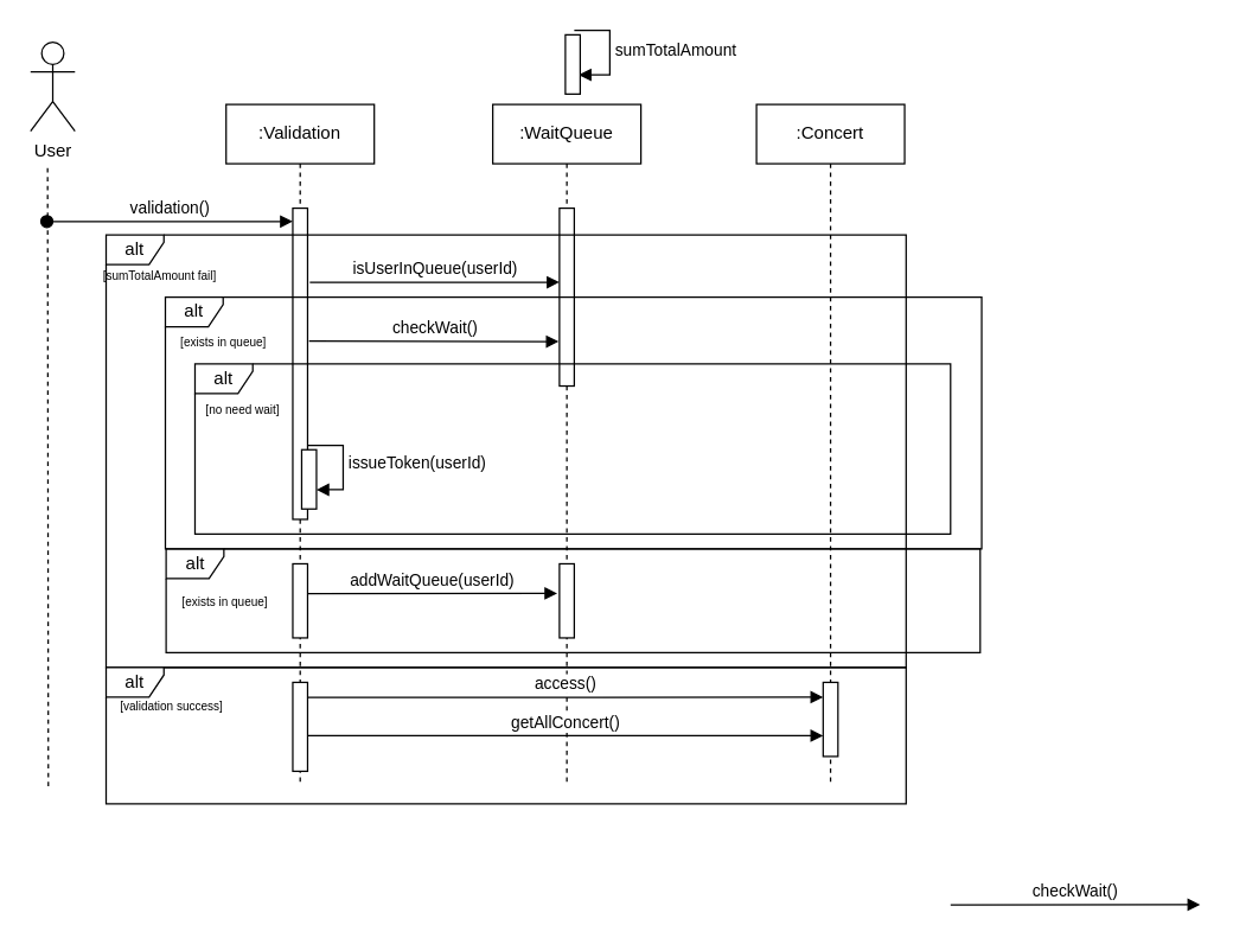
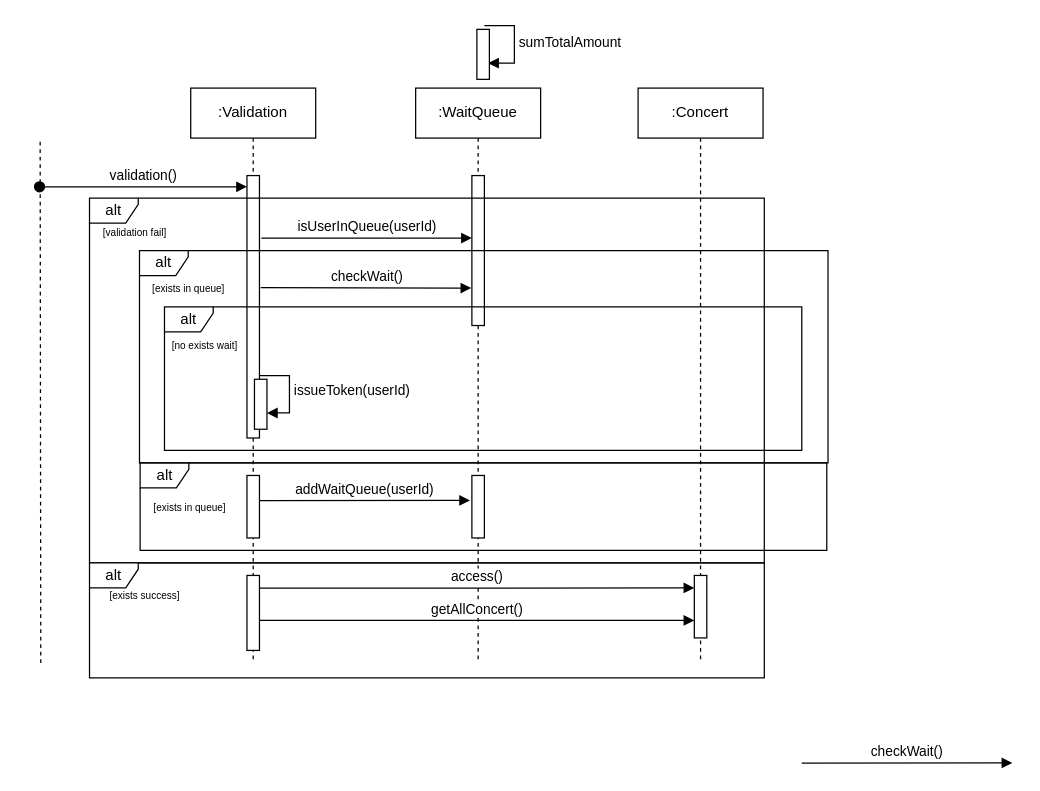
- <mxCell id="8" value="User" style="shape=umlActor;verticalLabelPosition=bottom;verticalAlign=top;html=1;outlineConnect=0;" parent="1" vertex="1"><mxGeometry x="20" y="28" width="30" height="60" as="geometry" /></mxCell>
- <mxCell id="14" value="&lt;font style=&quot;font-size: 8px;&quot;&gt;[sumTotalAmount fail]&lt;/font&gt;" style="text;html=1;align=center;verticalAlign=middle;whiteSpace=wrap;rounded=0;" vertex="1" parent="1"><mxGeometry x="63" y="170" width="89" height="30" as="geometry" /></mxCell>
+ <mxCell id="14" value="&lt;font style=&quot;font-size: 8px;&quot;&gt;[validation fail]&lt;/font&gt;" style="text;html=1;align=center;verticalAlign=middle;whiteSpace=wrap;rounded=0;" vertex="1" parent="1"><mxGeometry x="63" y="170" width="89" height="30" as="geometry" /></mxCell>
- <mxCell id="25" value="&lt;font style=&quot;font-size: 8px;&quot;&gt;[no need wait]&lt;/font&gt;" style="text;html=1;align=center;verticalAlign=middle;whiteSpace=wrap;rounded=0;" vertex="1" parent="1"><mxGeometry x="124" y="260" width="79" height="30" as="geometry" /></mxCell>
+ <mxCell id="25" value="&lt;font style=&quot;font-size: 8px;&quot;&gt;[no exists wait]&lt;/font&gt;" style="text;html=1;align=center;verticalAlign=middle;whiteSpace=wrap;rounded=0;" vertex="1" parent="1"><mxGeometry x="124" y="260" width="79" height="30" as="geometry" /></mxCell>
- <mxCell id="31" value="&lt;font style=&quot;font-size: 8px;&quot;&gt;[validation success]&lt;/font&gt;" style="text;html=1;align=center;verticalAlign=middle;whiteSpace=wrap;rounded=0;" vertex="1" parent="1"><mxGeometry x="71" y="460" width="89" height="30" as="geometry" /></mxCell>
+ <mxCell id="31" value="&lt;font style=&quot;font-size: 8px;&quot;&gt;[exists success]&lt;/font&gt;" style="text;html=1;align=center;verticalAlign=middle;whiteSpace=wrap;rounded=0;" vertex="1" parent="1"><mxGeometry x="71" y="460" width="89" height="30" as="geometry" /></mxCell>
